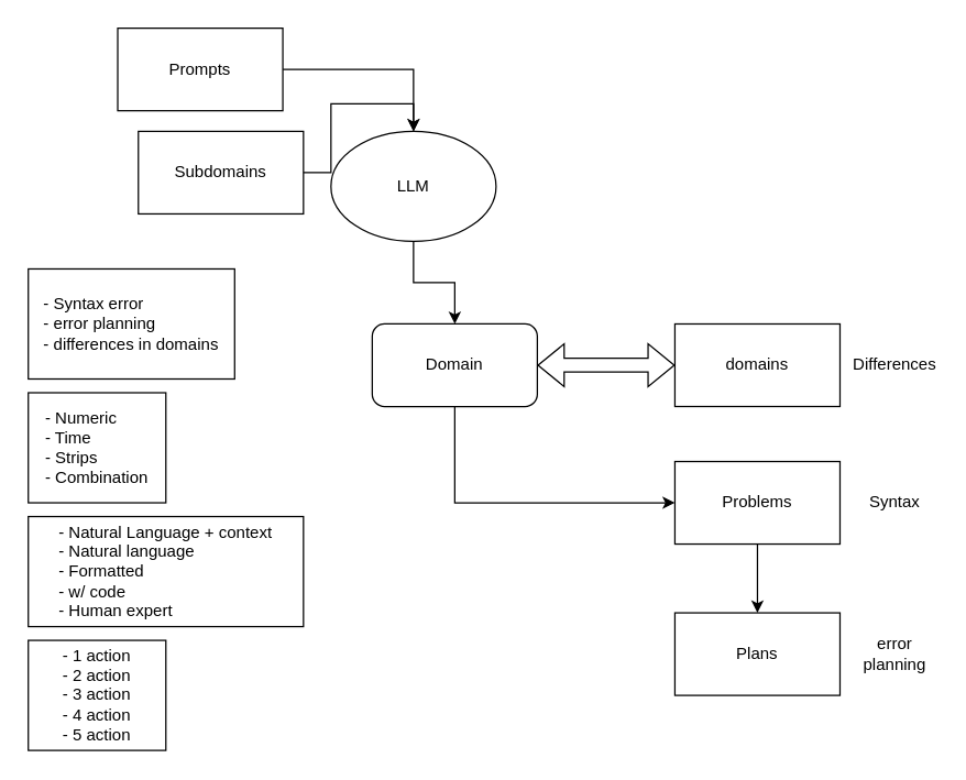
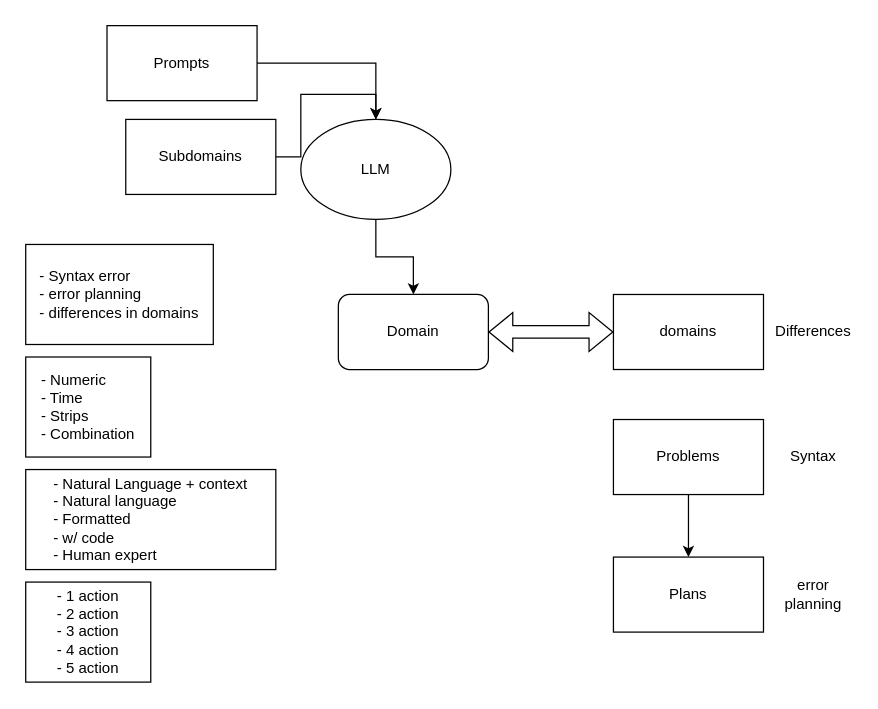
- <mxCell id="18" value="" style="endArrow=classic;html=1;rounded=0;entryX=0;entryY=0.5;entryDx=0;entryDy=0;exitX=0.5;exitY=1;exitDx=0;exitDy=0;" edge="1" parent="1" source="12" target="8"><mxGeometry width="50" height="50" relative="1" as="geometry"><mxPoint x="280" y="335" as="sourcePoint" /><mxPoint x="330" y="285" as="targetPoint" /><Array as="points"><mxPoint x="330" y="365" /></Array></mxGeometry></mxCell>
